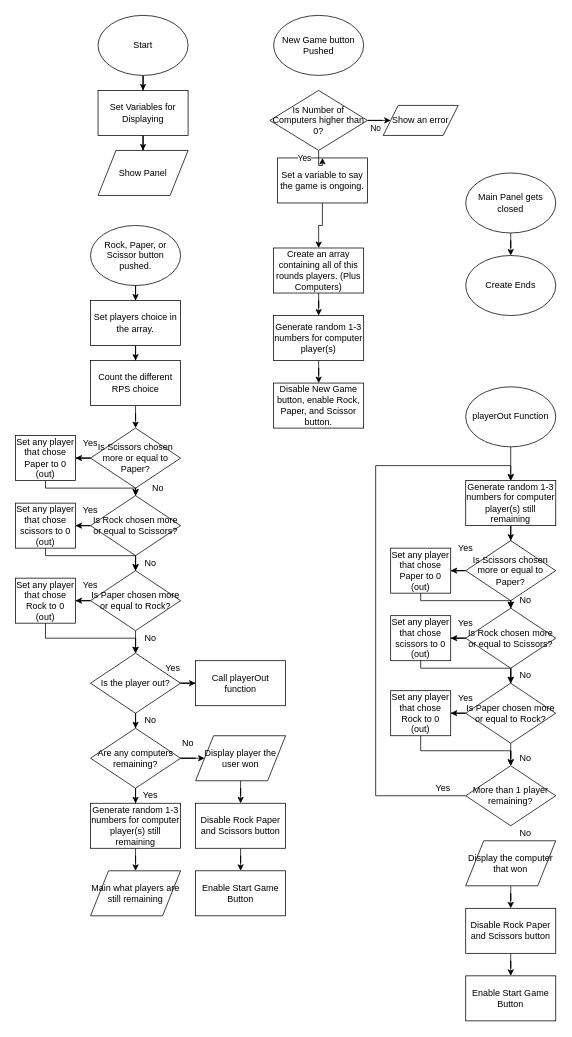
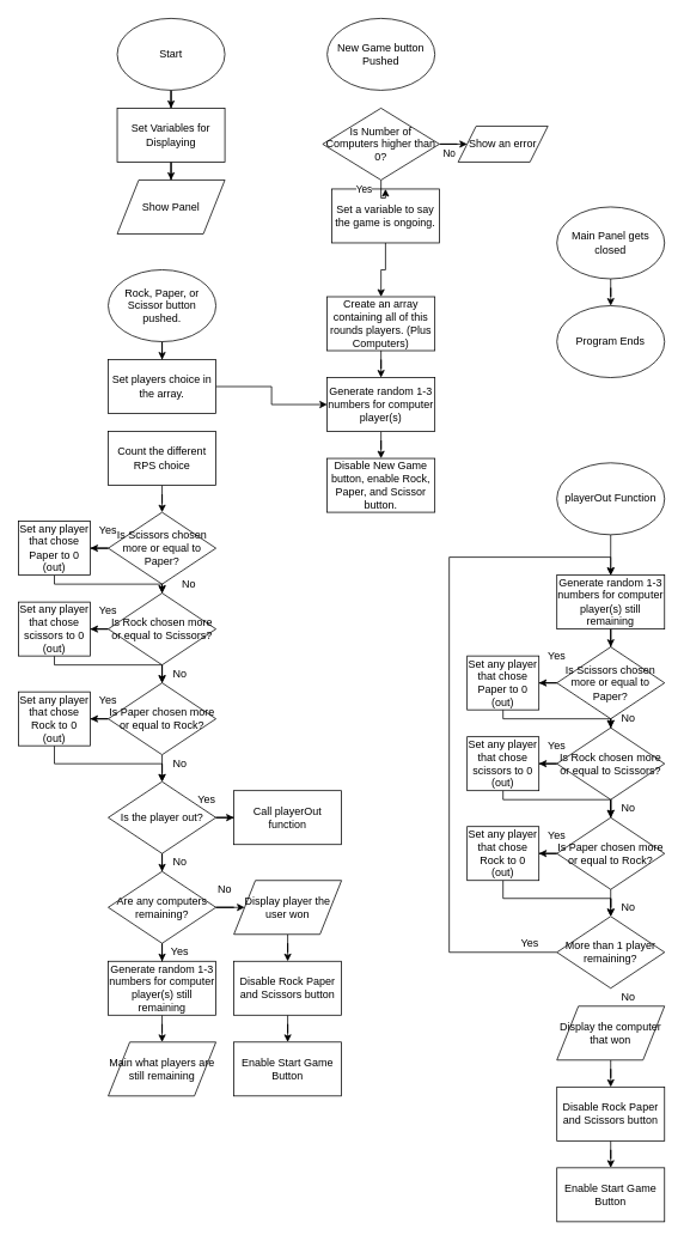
- <mxCell id="59" value="Create Ends" style="ellipse;whiteSpace=wrap;html=1;" vertex="1" parent="1"><mxGeometry x="620" y="340" width="120" height="80" as="geometry" /></mxCell>
+ <mxCell id="59" value="Program Ends" style="ellipse;whiteSpace=wrap;html=1;" vertex="1" parent="1"><mxGeometry x="620" y="340" width="120" height="80" as="geometry" /></mxCell>
- <mxCell id="23" style="edgeStyle=orthogonalEdgeStyle;rounded=0;orthogonalLoop=1;jettySize=auto;html=1;" edge="1" parent="1" source="24" target="26"><mxGeometry relative="1" as="geometry" /></mxCell>
+ <mxCell id="23" style="edgeStyle=orthogonalEdgeStyle;rounded=0;orthogonalLoop=1;jettySize=auto;html=1;" edge="1" parent="1" source="24" target="22"><mxGeometry relative="1" as="geometry" /></mxCell>
